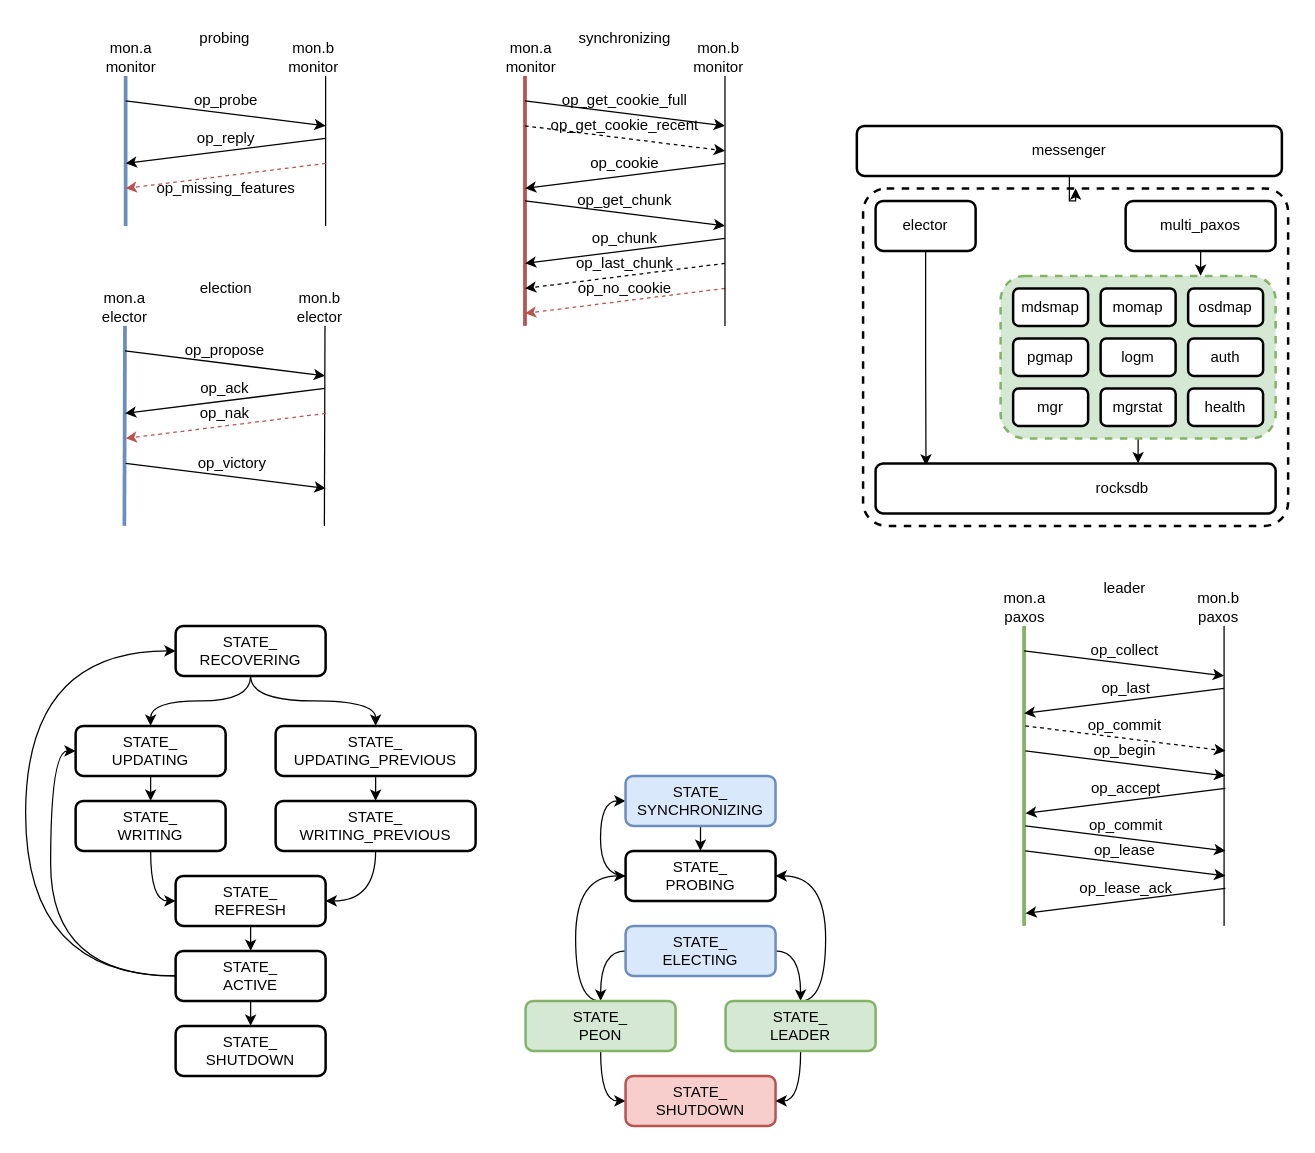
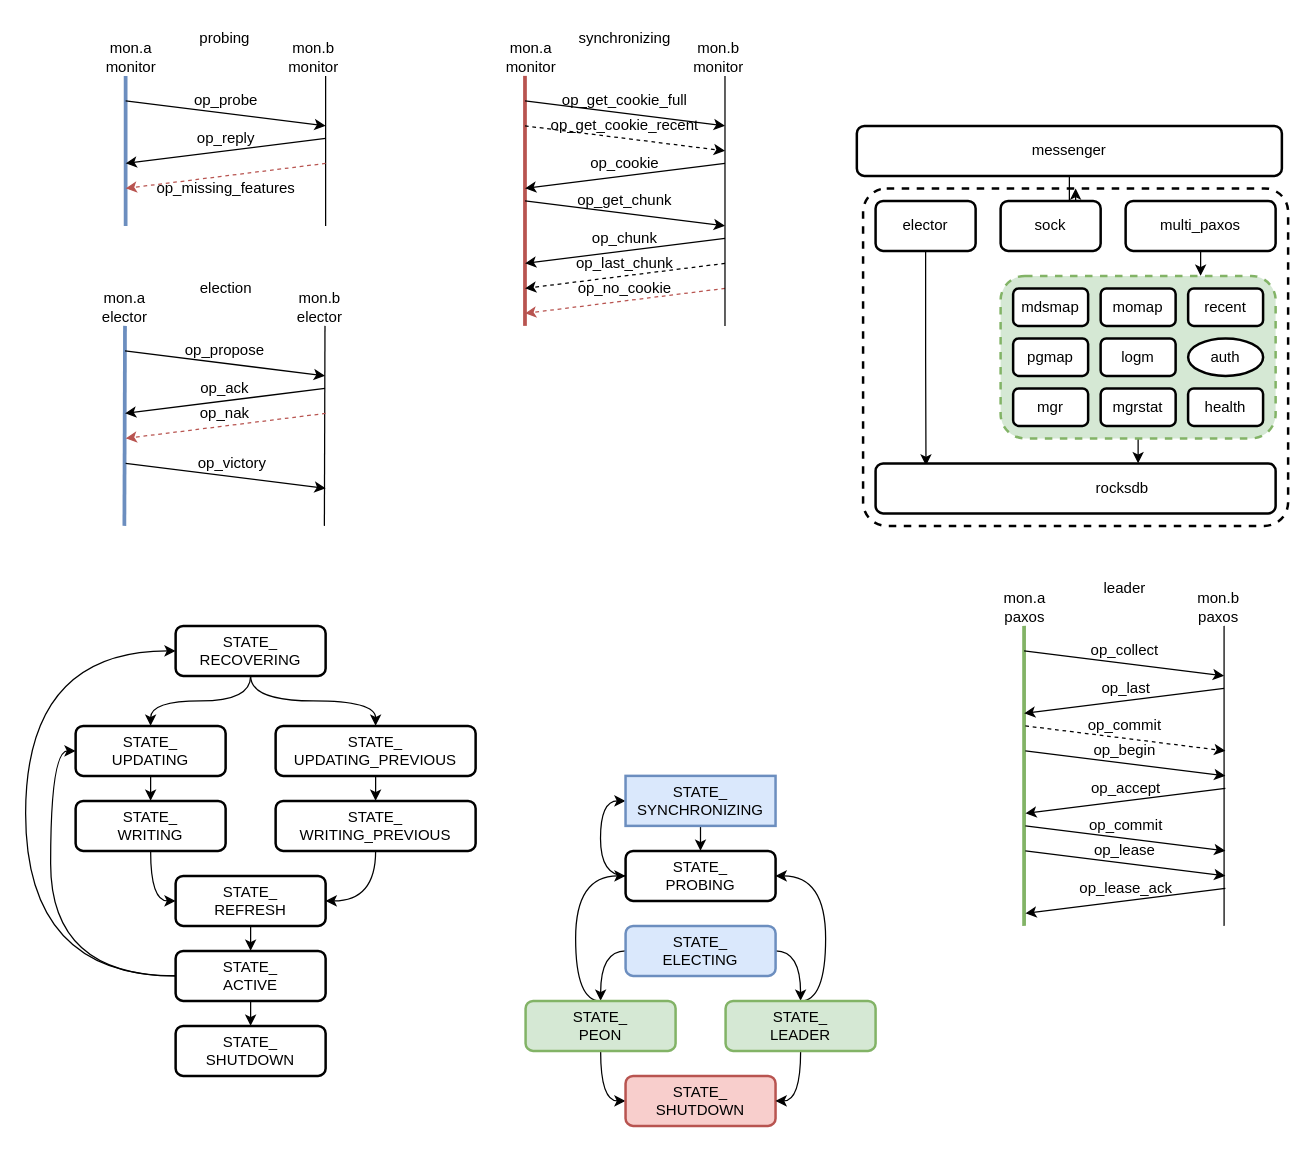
+ <mxCell id="106" value="sock" style="rounded=1;whiteSpace=wrap;html=1;strokeWidth=2;fillWeight=4;hachureGap=8;hachureAngle=45;sketch=0;" vertex="1" parent="1"><mxGeometry x="800" y="160" width="80.03" height="40" as="geometry" /></mxCell>
- <mxCell id="111" value="osdmap" style="rounded=1;whiteSpace=wrap;html=1;strokeWidth=2;fillWeight=4;hachureGap=8;hachureAngle=45;sketch=0;" vertex="1" parent="1"><mxGeometry x="950" y="230" width="59.97" height="30" as="geometry" /></mxCell>
+ <mxCell id="111" value="recent" style="rounded=1;whiteSpace=wrap;html=1;strokeWidth=2;fillWeight=4;hachureGap=8;hachureAngle=45;sketch=0;" vertex="1" parent="1"><mxGeometry x="950" y="230" width="59.97" height="30" as="geometry" /></mxCell>
- <mxCell id="114" value="auth" style="rounded=1;whiteSpace=wrap;html=1;strokeWidth=2;fillWeight=4;hachureGap=8;hachureAngle=45;sketch=0;" vertex="1" parent="1"><mxGeometry x="950" y="270" width="60" height="30" as="geometry" /></mxCell>
+ <mxCell id="114" value="auth" style="ellipse;whiteSpace=wrap;html=1;strokeWidth=2;fillWeight=4;hachureGap=8;hachureAngle=45;sketch=0;" vertex="1" parent="1"><mxGeometry x="950" y="270" width="60" height="30" as="geometry" /></mxCell>
- <mxCell id="6" value="STATE_&lt;br&gt;SYNCHRONIZING" style="rounded=1;whiteSpace=wrap;html=1;strokeWidth=2;fillWeight=4;hachureGap=8;hachureAngle=45;sketch=0;fillColor=#dae8fc;strokeColor=#6c8ebf;" parent="1" vertex="1"><mxGeometry x="499.94" y="620" width="120" height="40" as="geometry" /></mxCell>
+ <mxCell id="6" value="STATE_&lt;br&gt;SYNCHRONIZING" style="whiteSpace=wrap;html=1;strokeWidth=2;fillWeight=4;hachureGap=8;hachureAngle=45;sketch=0;fillColor=#dae8fc;strokeColor=#6c8ebf;rounded=0;" parent="1" vertex="1"><mxGeometry x="499.94" y="620" width="120" height="40" as="geometry" /></mxCell>
